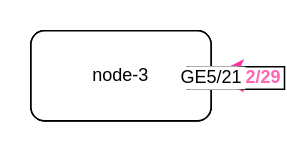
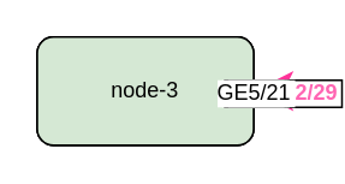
- <mxCell id="4" value="node-3" style="rounded=1;whiteSpace=wrap;html=1;" vertex="1" parent="1"><mxGeometry x="20" y="20" width="120" height="60" as="geometry" /></mxCell>
+ <mxCell id="4" value="node-3" style="rounded=1;whiteSpace=wrap;html=1;fillColor=#d5e8d4;" vertex="1" parent="1"><mxGeometry x="20" y="20" width="120" height="60" as="geometry" /></mxCell>
